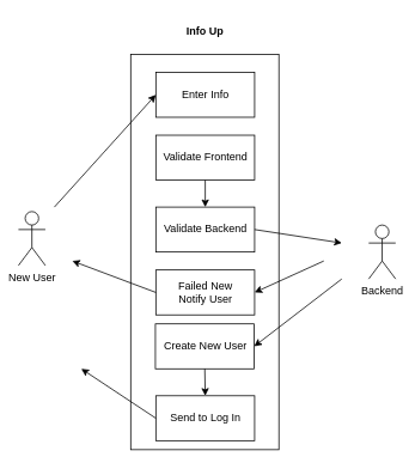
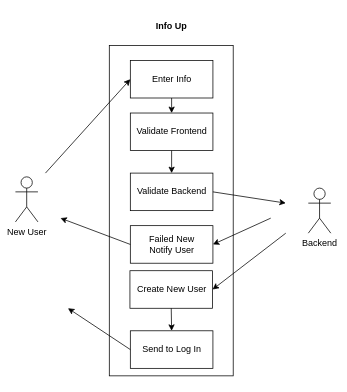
+ <mxCell id="11" value="" style="endArrow=classic;html=1;exitX=0.5;exitY=1;exitDx=0;exitDy=0;entryX=0.5;entryY=0;entryDx=0;entryDy=0;" edge="1" parent="1" source="6" target="7"><mxGeometry width="50" height="50" relative="1" as="geometry"><mxPoint x="70" y="260" as="sourcePoint" /><mxPoint x="70" y="260" as="targetPoint" /></mxGeometry></mxCell>
